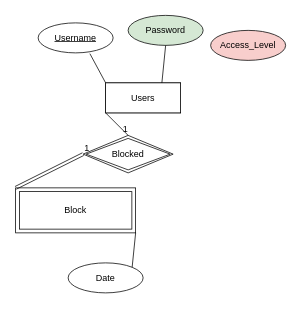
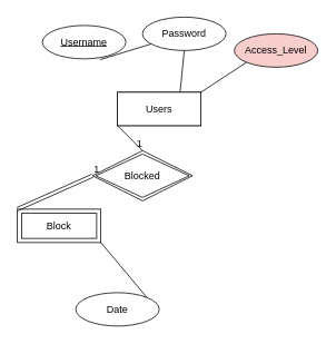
- <mxCell id="5" value="Password&lt;br&gt;" style="ellipse;whiteSpace=wrap;html=1;align=center;fillColor=#d5e8d4;" vertex="1" parent="1"><mxGeometry x="170" y="20" width="100" height="40" as="geometry" /></mxCell>
+ <mxCell id="5" value="Password&lt;br&gt;" style="ellipse;whiteSpace=wrap;html=1;align=center;" vertex="1" parent="1"><mxGeometry x="170" y="20" width="100" height="40" as="geometry" /></mxCell>
- <mxCell id="7" value="" style="endArrow=none;html=1;rounded=0;exitX=0.69;exitY=1.025;exitDx=0;exitDy=0;exitPerimeter=0;entryX=0;entryY=0;entryDx=0;entryDy=0;" edge="1" parent="1" source="4" target="3"><mxGeometry relative="1" as="geometry"><mxPoint x="110" y="110" as="sourcePoint" /><mxPoint x="270" y="110" as="targetPoint" /></mxGeometry></mxCell>
+ <mxCell id="7" value="" style="endArrow=none;html=1;rounded=0;exitX=0.69;exitY=1.025;exitDx=0;exitDy=0;exitPerimeter=0;" edge="1" parent="1" source="4" target="5"><mxGeometry relative="1" as="geometry"><mxPoint x="110" y="110" as="sourcePoint" /><mxPoint x="270" y="110" as="targetPoint" /></mxGeometry></mxCell>
+ <mxCell id="9" value="" style="endArrow=none;html=1;rounded=0;entryX=0;entryY=1;entryDx=0;entryDy=0;exitX=1;exitY=0;exitDx=0;exitDy=0;" edge="1" parent="1" source="3" target="6"><mxGeometry relative="1" as="geometry"><mxPoint x="110" y="110" as="sourcePoint" /><mxPoint x="270" y="110" as="targetPoint" /></mxGeometry></mxCell>
- <mxCell id="13" value="Blocked" style="shape=rhombus;double=1;perimeter=rhombusPerimeter;whiteSpace=wrap;html=1;align=center;" vertex="1" parent="1"><mxGeometry x="110" y="180" width="120" height="50" as="geometry" /></mxCell>
+ <mxCell id="13" value="Blocked" style="shape=rhombus;double=1;perimeter=rhombusPerimeter;whiteSpace=wrap;html=1;align=center;" vertex="1" parent="1"><mxGeometry x="110" y="180" width="120" height="60" as="geometry" /></mxCell>
- <mxCell id="12" value="Block" style="shape=ext;margin=3;double=1;whiteSpace=wrap;html=1;align=center;" vertex="1" parent="1"><mxGeometry x="20" y="250" width="160" height="60" as="geometry" /></mxCell>
+ <mxCell id="12" value="Block" style="shape=ext;margin=3;double=1;whiteSpace=wrap;html=1;align=center;" vertex="1" parent="1"><mxGeometry x="20" y="250" width="100" height="40" as="geometry" /></mxCell>
